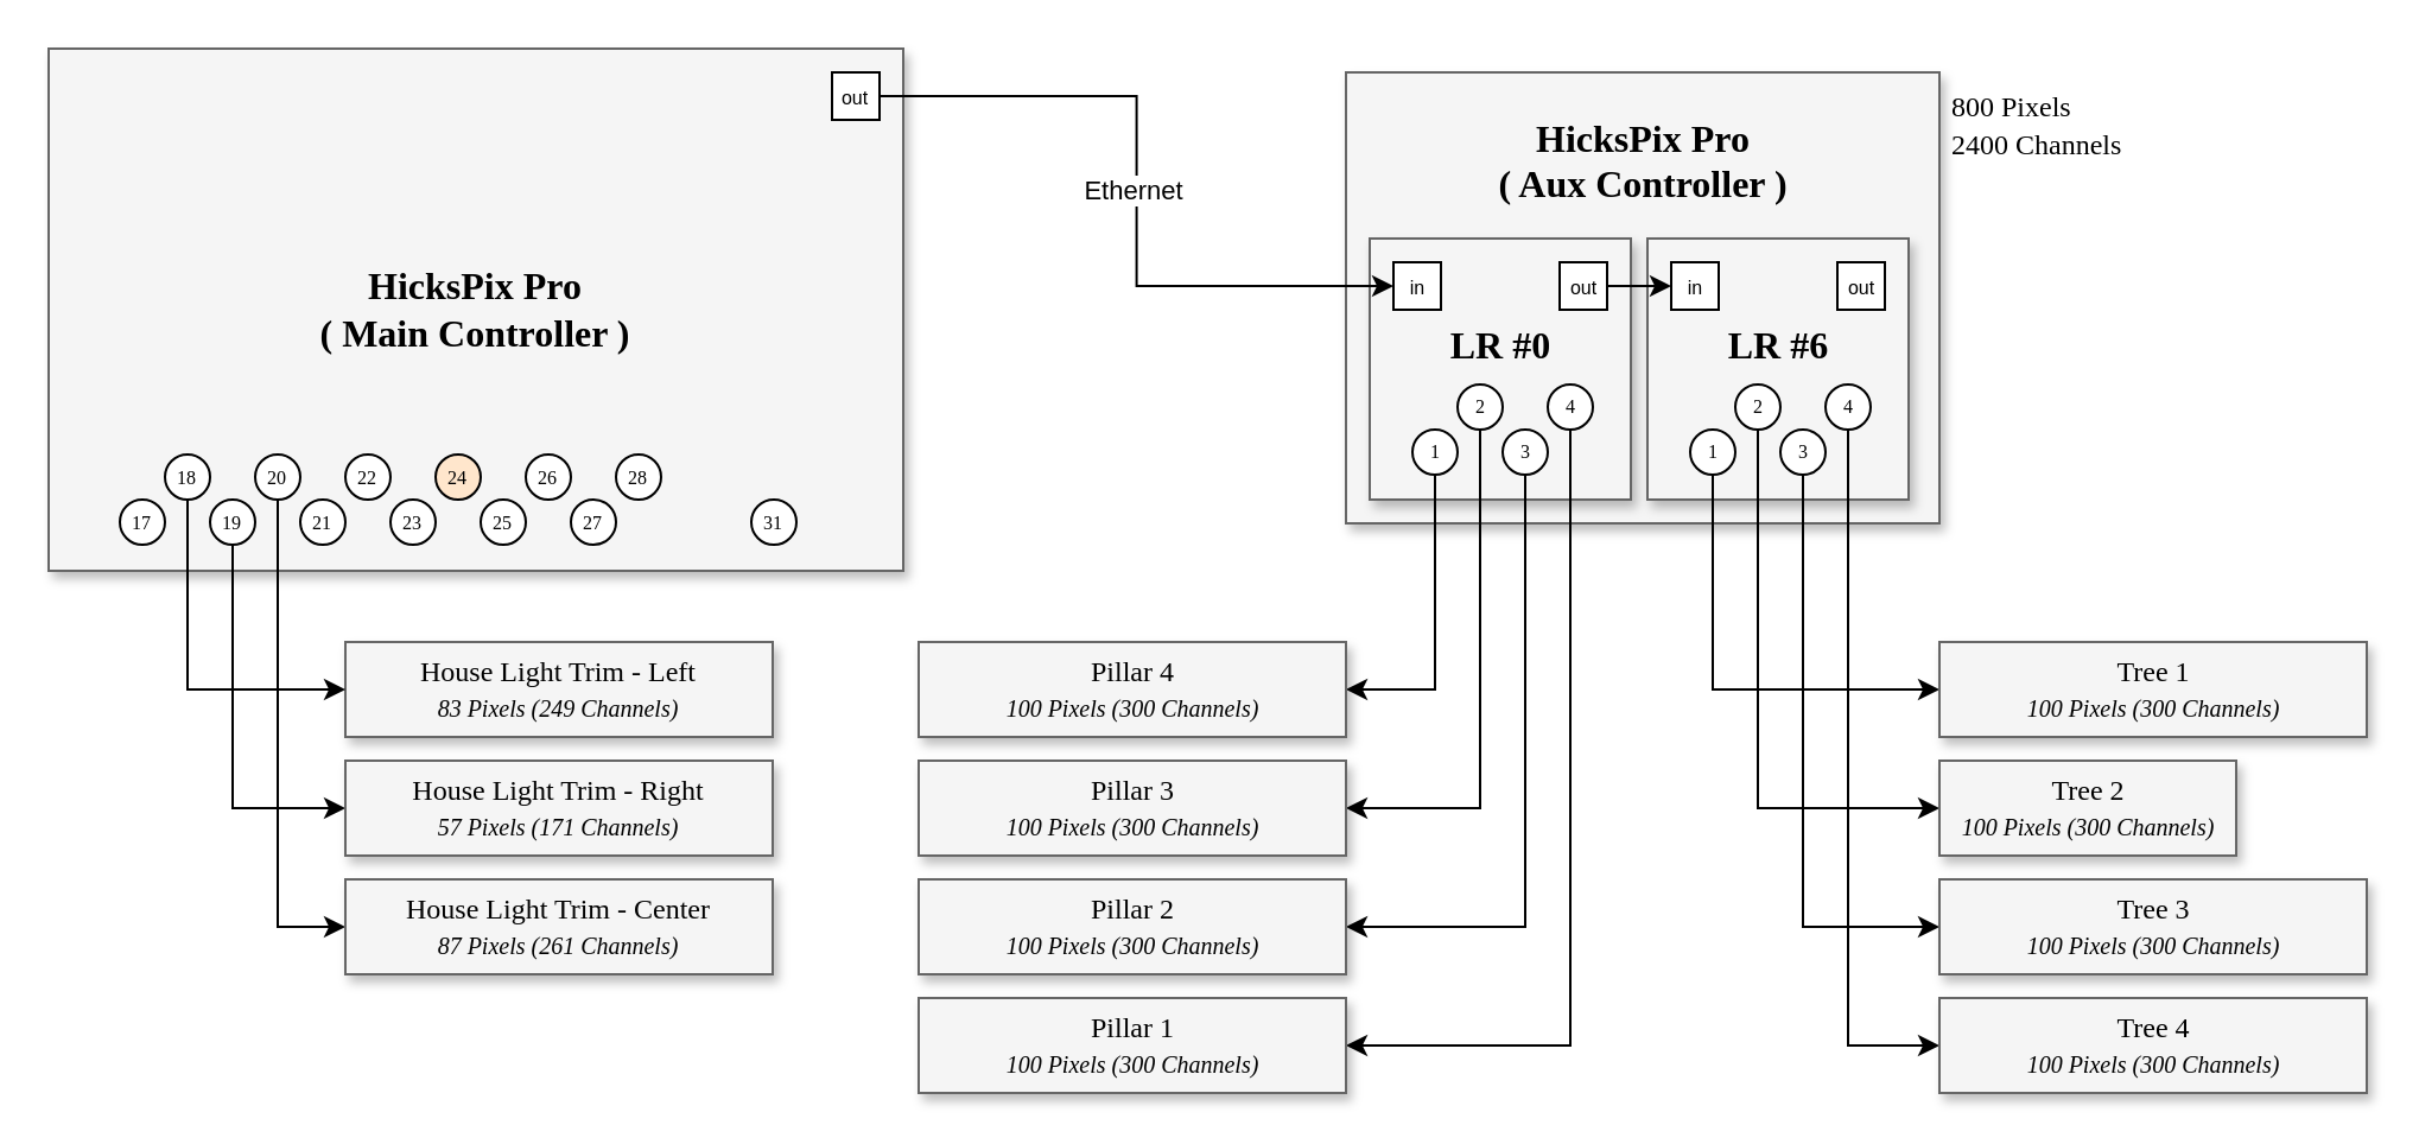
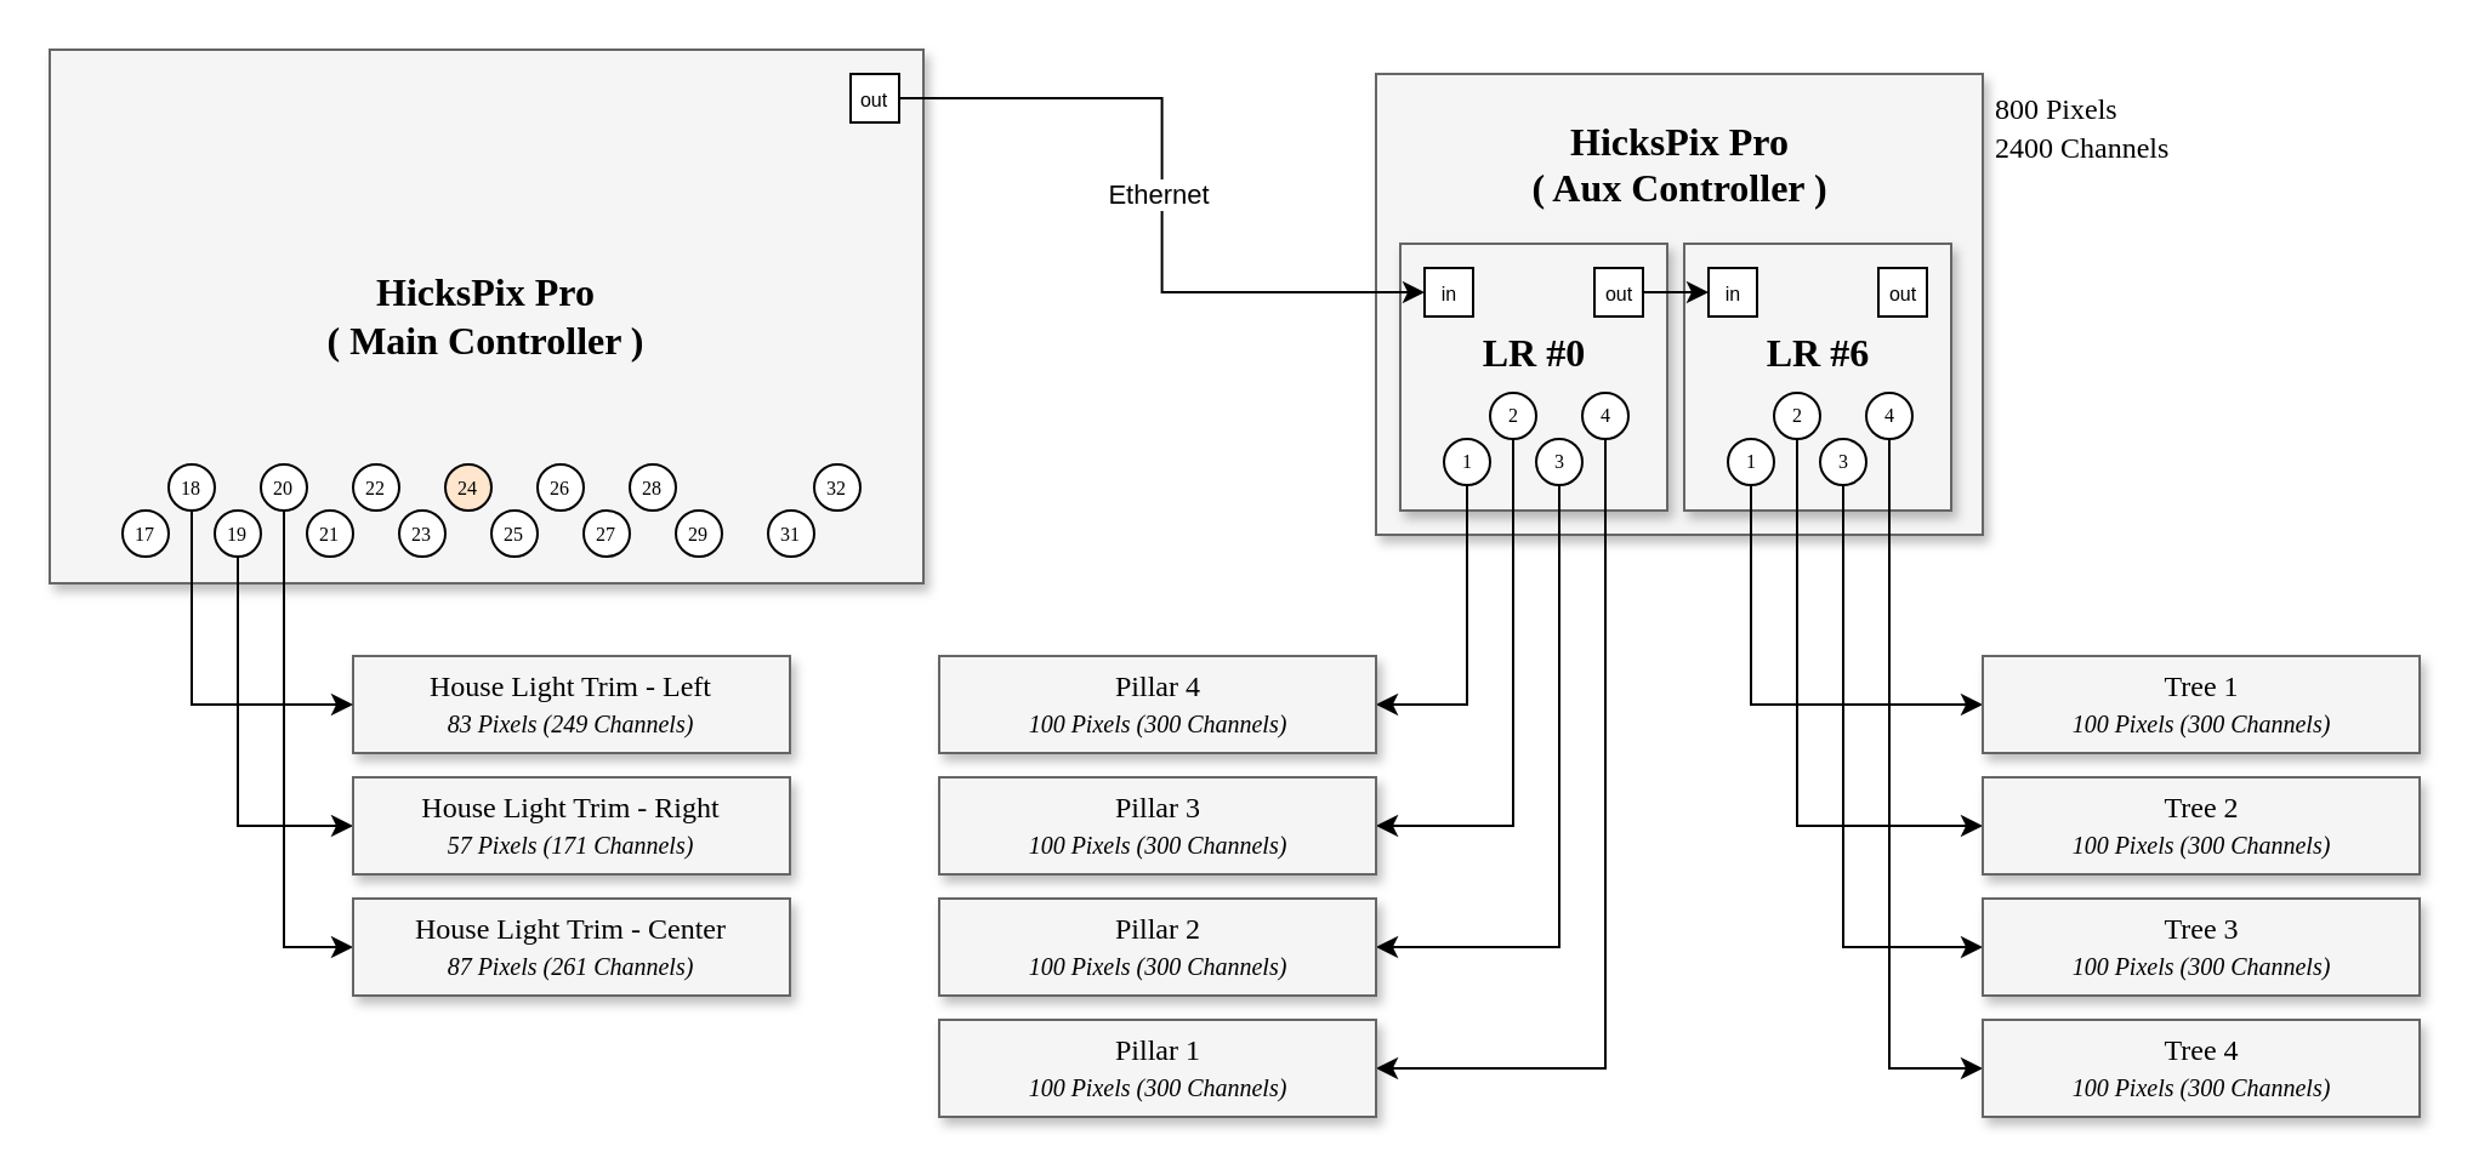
+ <mxCell id="22" value="&lt;div style=&quot;line-height: 82%;&quot;&gt;&lt;span style=&quot;font-size: 8px; font-family: Tahoma; background-color: initial;&quot;&gt;32&lt;/span&gt;&lt;/div&gt;" style="ellipse;whiteSpace=wrap;html=1;aspect=fixed;align=center;" vertex="1" parent="1"><mxGeometry x="335" y="191" width="19" height="19" as="geometry" /></mxCell>
+ <mxCell id="20" value="&lt;div style=&quot;line-height: 82%;&quot;&gt;&lt;span style=&quot;font-size: 8px; font-family: Tahoma; background-color: initial;&quot;&gt;29&lt;/span&gt;&lt;/div&gt;" style="ellipse;whiteSpace=wrap;html=1;aspect=fixed;align=center;" vertex="1" parent="1"><mxGeometry x="278" y="210" width="19" height="19" as="geometry" /></mxCell>
- <mxCell id="58" value="&lt;p style=&quot;line-height: 90%;&quot;&gt;&lt;font face=&quot;Tahoma&quot;&gt;&lt;font style=&quot;&quot;&gt;&lt;font style=&quot;font-size: 12px;&quot;&gt;Tree 2&lt;/font&gt;&lt;br&gt;&lt;font style=&quot;font-size: 10px;&quot;&gt;&lt;i style=&quot;&quot;&gt;100 Pixels (300 Channels)&lt;/i&gt;&lt;/font&gt;&lt;/font&gt;&lt;br&gt;&lt;/font&gt;&lt;/p&gt;" style="whiteSpace=wrap;html=1;rounded=0;shadow=1;strokeWidth=1;fontSize=16;align=center;fillColor=#f5f5f5;strokeColor=#666666;gradientColor=none;" vertex="1" parent="1"><mxGeometry x="816.5" y="320" width="125" height="40" as="geometry" /></mxCell>
+ <mxCell id="58" value="&lt;p style=&quot;line-height: 90%;&quot;&gt;&lt;font face=&quot;Tahoma&quot;&gt;&lt;font style=&quot;&quot;&gt;&lt;font style=&quot;font-size: 12px;&quot;&gt;Tree 2&lt;/font&gt;&lt;br&gt;&lt;font style=&quot;font-size: 10px;&quot;&gt;&lt;i style=&quot;&quot;&gt;100 Pixels (300 Channels)&lt;/i&gt;&lt;/font&gt;&lt;/font&gt;&lt;br&gt;&lt;/font&gt;&lt;/p&gt;" style="whiteSpace=wrap;html=1;rounded=0;shadow=1;strokeWidth=1;fontSize=16;align=center;fillColor=#f5f5f5;strokeColor=#666666;gradientColor=none;" vertex="1" parent="1"><mxGeometry x="816.5" y="320" width="180" height="40" as="geometry" /></mxCell>
